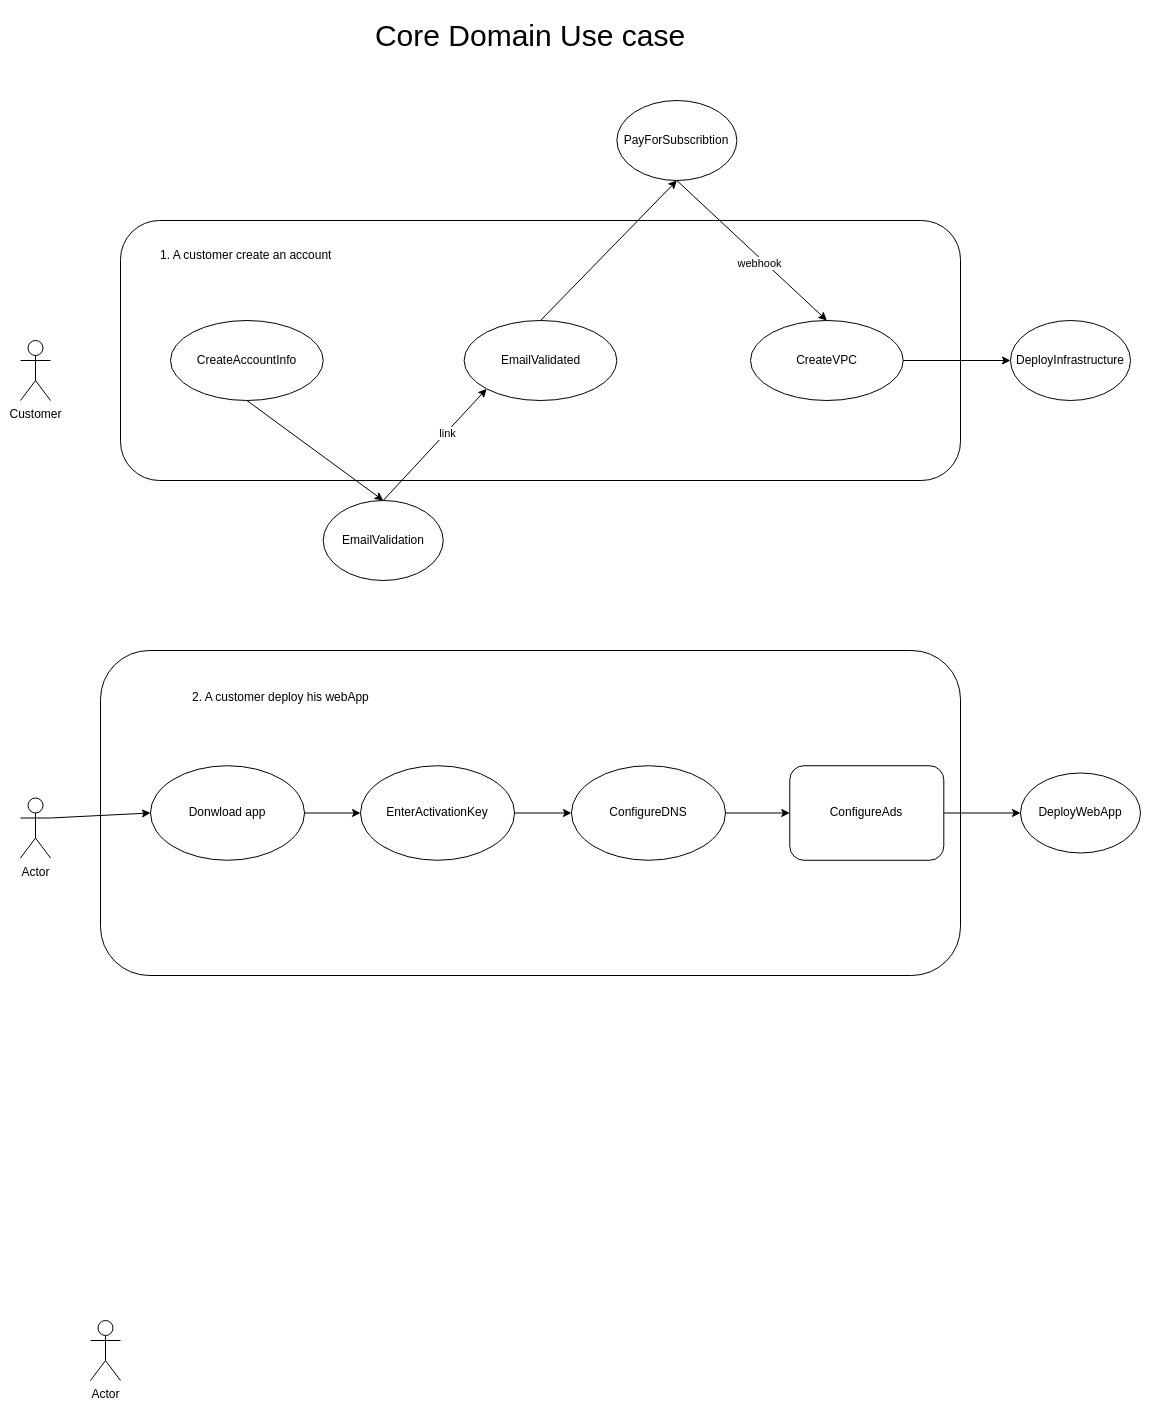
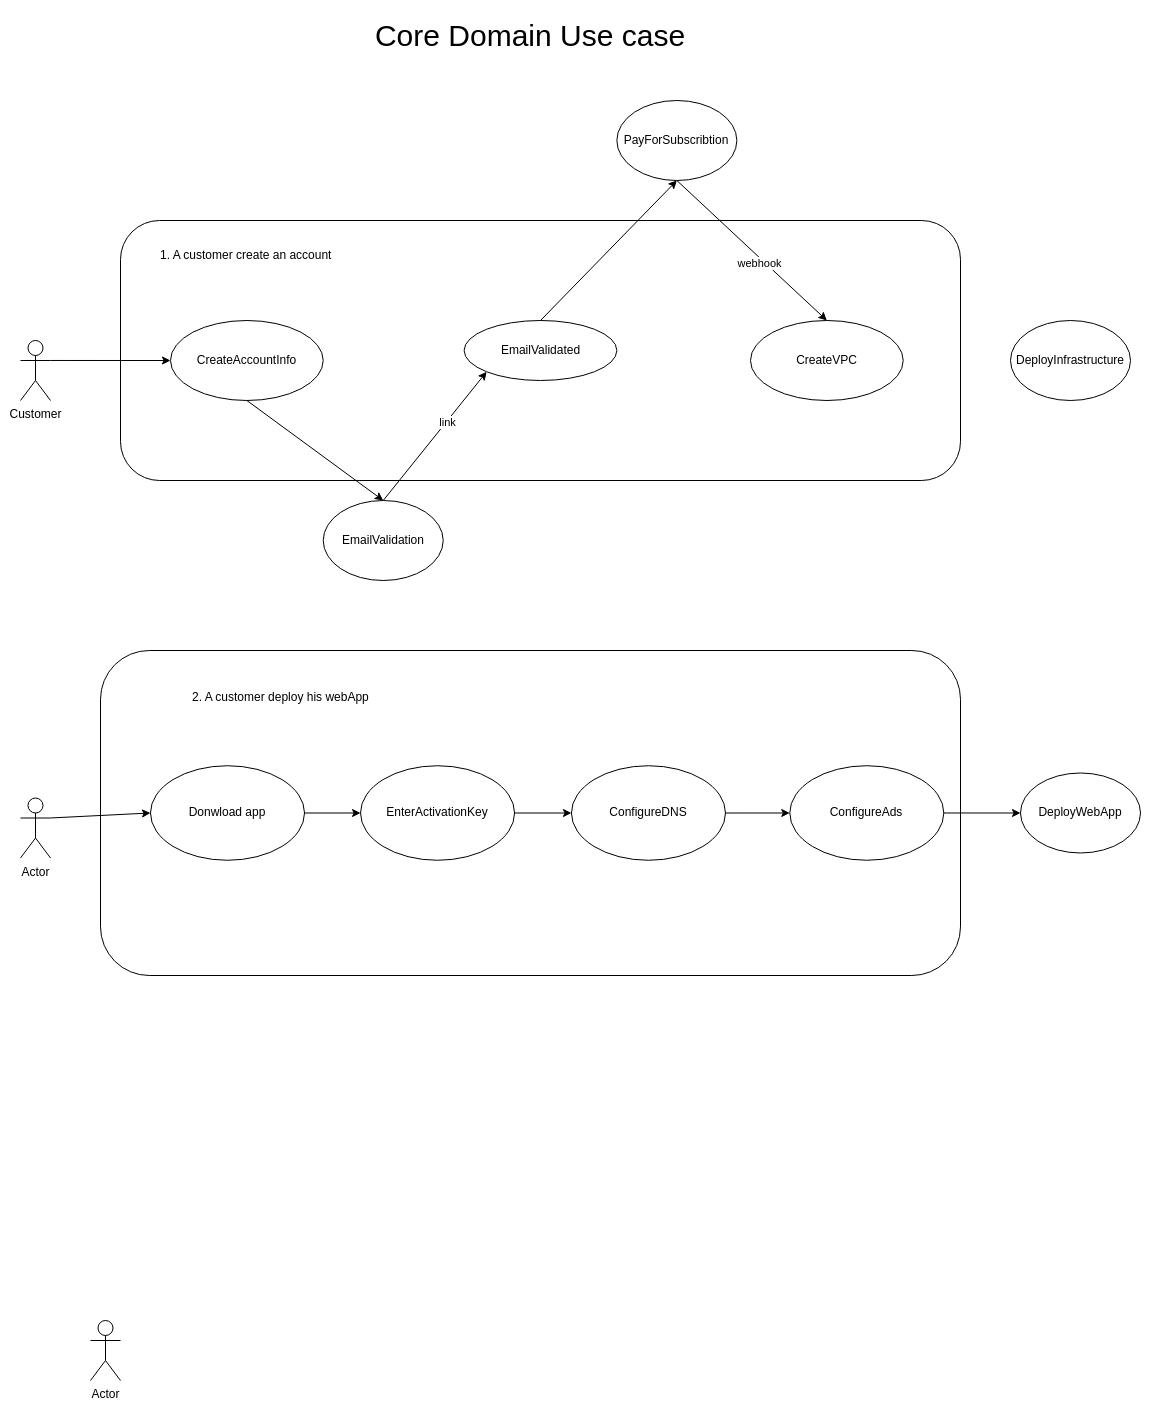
+ <mxCell id="8" value="" style="edgeStyle=orthogonalEdgeStyle;rounded=0;orthogonalLoop=1;jettySize=auto;html=1;exitX=1;exitY=0.333;exitDx=0;exitDy=0;exitPerimeter=0;entryX=0;entryY=0.5;entryDx=0;entryDy=0;" parent="1" source="9" target="3" edge="1"><mxGeometry relative="1" as="geometry"><mxPoint x="150" y="360" as="targetPoint" /></mxGeometry></mxCell>
- <mxCell id="6" value="EmailValidated" style="ellipse;whiteSpace=wrap;html=1;" parent="2" vertex="1"><mxGeometry x="343.638" y="100" width="152.727" height="80" as="geometry" /></mxCell>
+ <mxCell id="6" value="EmailValidated" style="ellipse;whiteSpace=wrap;html=1;" parent="2" vertex="1"><mxGeometry x="343.638" y="100" width="152.727" height="60" as="geometry" /></mxCell>
- <mxCell id="10" value="" style="endArrow=classic;html=1;rounded=0;exitX=1;exitY=0.5;exitDx=0;exitDy=0;entryX=0;entryY=0.5;entryDx=0;entryDy=0;" parent="1" source="4" target="11" edge="1"><mxGeometry width="50" height="50" relative="1" as="geometry"><mxPoint x="570" y="420" as="sourcePoint" /><mxPoint x="650" y="290" as="targetPoint" /></mxGeometry></mxCell>
- <mxCell id="24" value="ConfigureAds" style="whiteSpace=wrap;html=1;rounded=1;" parent="17" vertex="1"><mxGeometry x="689.284" y="115.218" width="154.03" height="94.545" as="geometry" /></mxCell>
+ <mxCell id="24" value="ConfigureAds" style="ellipse;whiteSpace=wrap;html=1;" parent="17" vertex="1"><mxGeometry x="689.284" y="115.218" width="154.03" height="94.545" as="geometry" /></mxCell>
